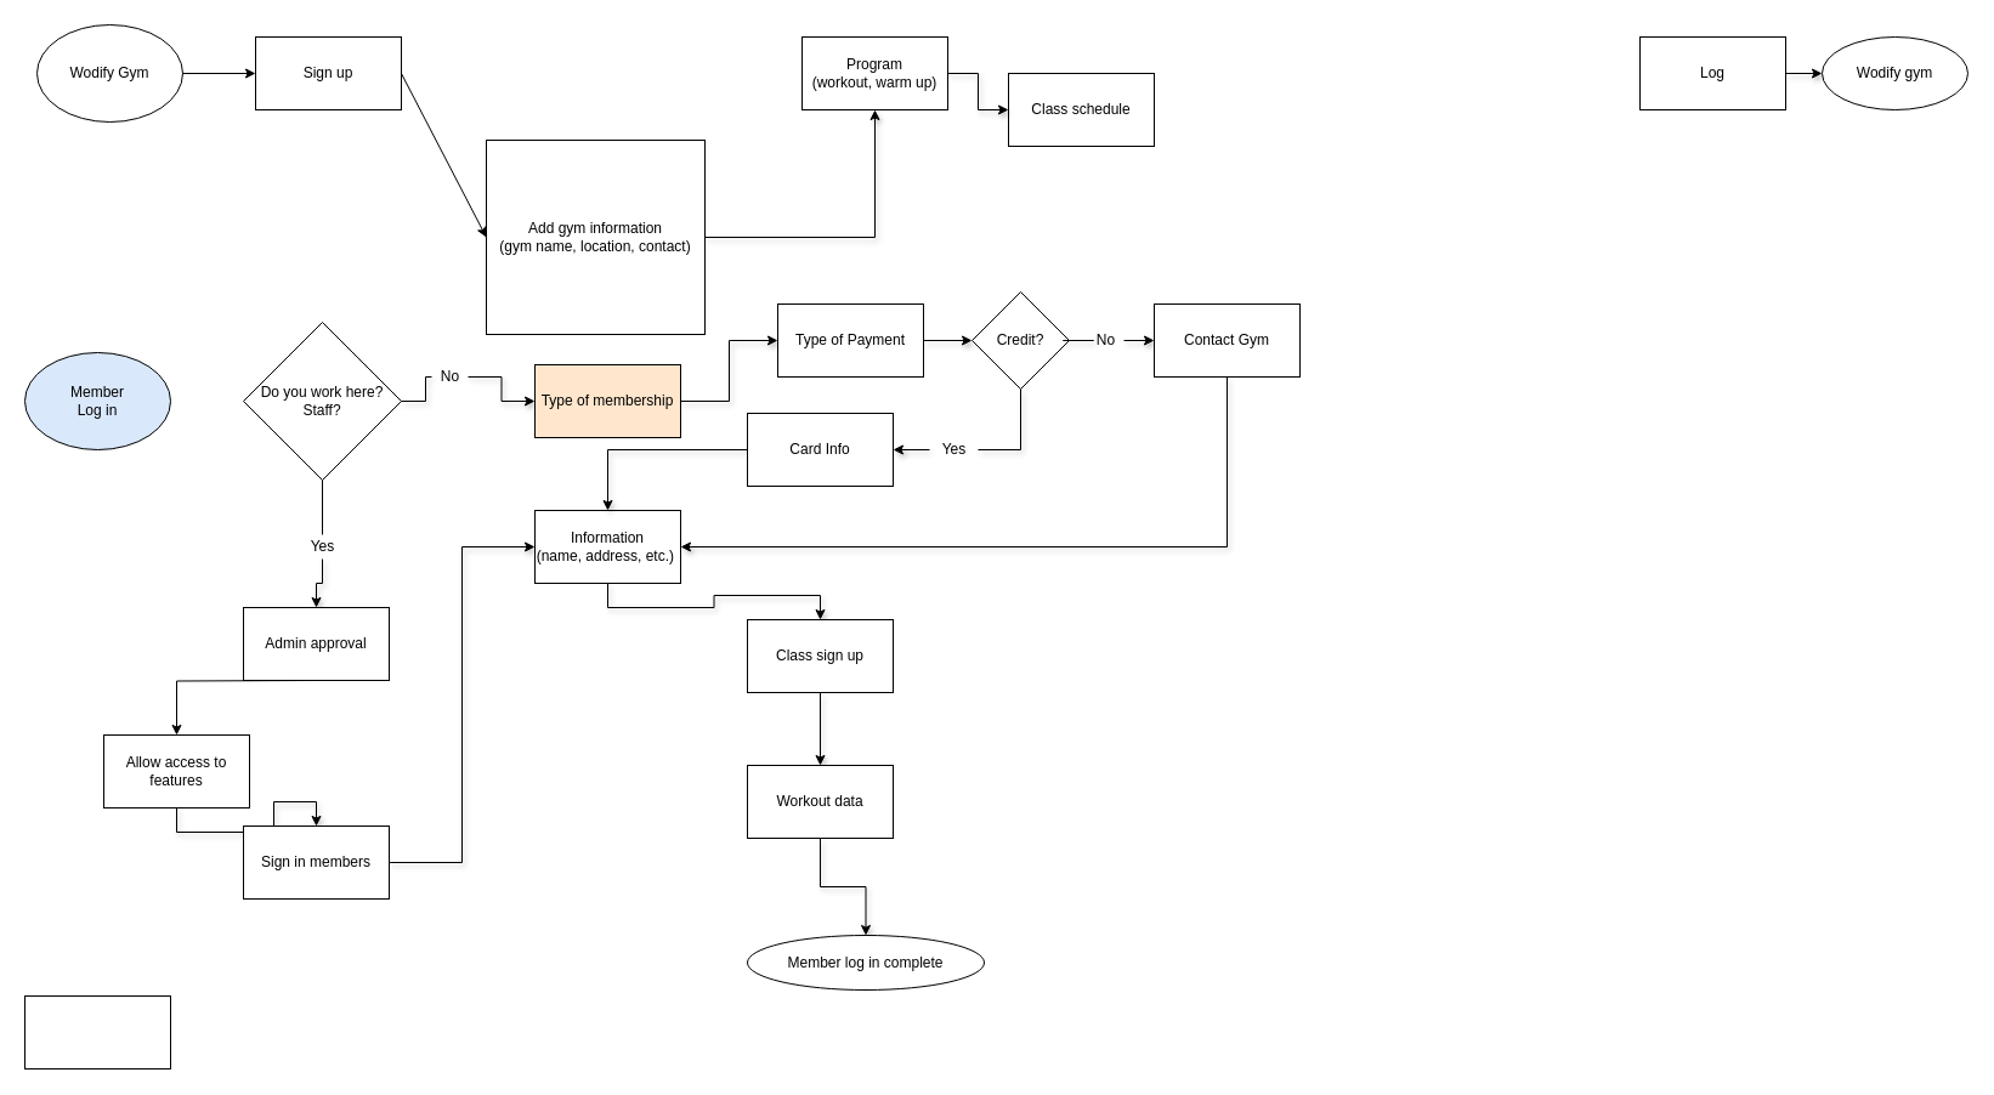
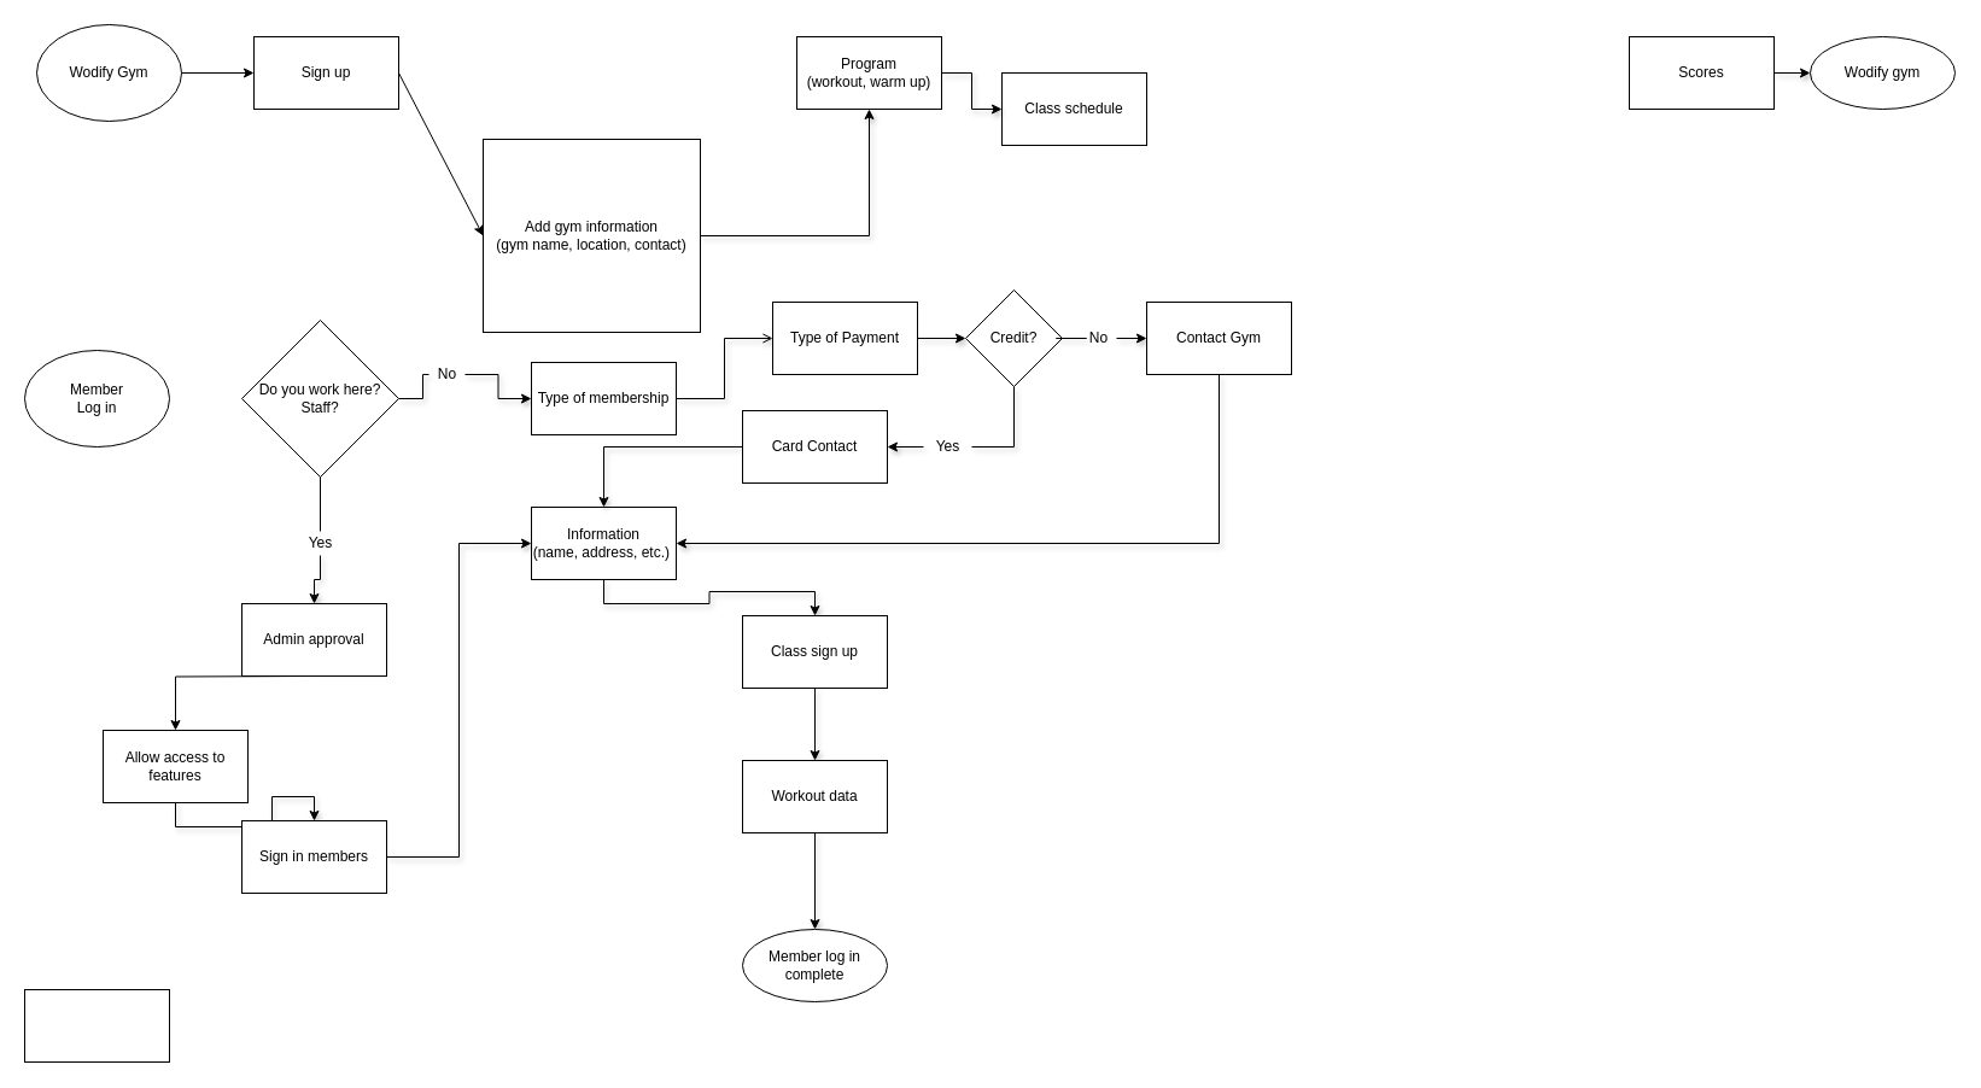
- <mxCell id="36" value="Log" style="whiteSpace=wrap;html=1;" parent="1" vertex="1"><mxGeometry x="1350" y="30" width="120" height="60" as="geometry" /></mxCell>
+ <mxCell id="36" value="Scores" style="whiteSpace=wrap;html=1;" parent="1" vertex="1"><mxGeometry x="1350" y="30" width="120" height="60" as="geometry" /></mxCell>
- <mxCell id="12" value="" style="edgeStyle=orthogonalEdgeStyle;rounded=0;orthogonalLoop=1;jettySize=auto;html=1;shadow=1;" parent="1" source="13" target="38" edge="1"><mxGeometry relative="1" as="geometry" /></mxCell>
+ <mxCell id="12" value="" style="edgeStyle=orthogonalEdgeStyle;rounded=0;orthogonalLoop=1;jettySize=auto;html=1;shadow=1;endArrow=open;" parent="1" source="13" target="38" edge="1"><mxGeometry relative="1" as="geometry" /></mxCell>
- <mxCell id="8" value="Member&lt;br&gt;Log in" style="ellipse;whiteSpace=wrap;html=1;fillColor=#dae8fc;" parent="1" vertex="1"><mxGeometry x="20" y="290" width="120" height="80" as="geometry" /></mxCell>
+ <mxCell id="8" value="Member&lt;br&gt;Log in" style="ellipse;whiteSpace=wrap;html=1;" parent="1" vertex="1"><mxGeometry x="20" y="290" width="120" height="80" as="geometry" /></mxCell>
- <mxCell id="13" value="&lt;span&gt;Type of membership&lt;/span&gt;" style="whiteSpace=wrap;html=1;fillColor=#ffe6cc;" parent="1" vertex="1"><mxGeometry x="440" y="300" width="120" height="60" as="geometry" /></mxCell>
+ <mxCell id="13" value="&lt;span&gt;Type of membership&lt;/span&gt;" style="whiteSpace=wrap;html=1;" parent="1" vertex="1"><mxGeometry x="440" y="300" width="120" height="60" as="geometry" /></mxCell>
- <mxCell id="45" value="Card Info" style="whiteSpace=wrap;html=1;" parent="1" vertex="1"><mxGeometry x="615" y="340" width="120" height="60" as="geometry" /></mxCell>
+ <mxCell id="45" value="Card Contact" style="whiteSpace=wrap;html=1;" parent="1" vertex="1"><mxGeometry x="615" y="340" width="120" height="60" as="geometry" /></mxCell>
- <mxCell id="33" value="Member log in complete" style="ellipse;whiteSpace=wrap;html=1;" parent="1" vertex="1"><mxGeometry x="615" y="770" width="195" height="45" as="geometry" /></mxCell>
+ <mxCell id="33" value="Member log in complete" style="ellipse;whiteSpace=wrap;html=1;" parent="1" vertex="1"><mxGeometry x="615" y="770" width="120" height="60" as="geometry" /></mxCell>
